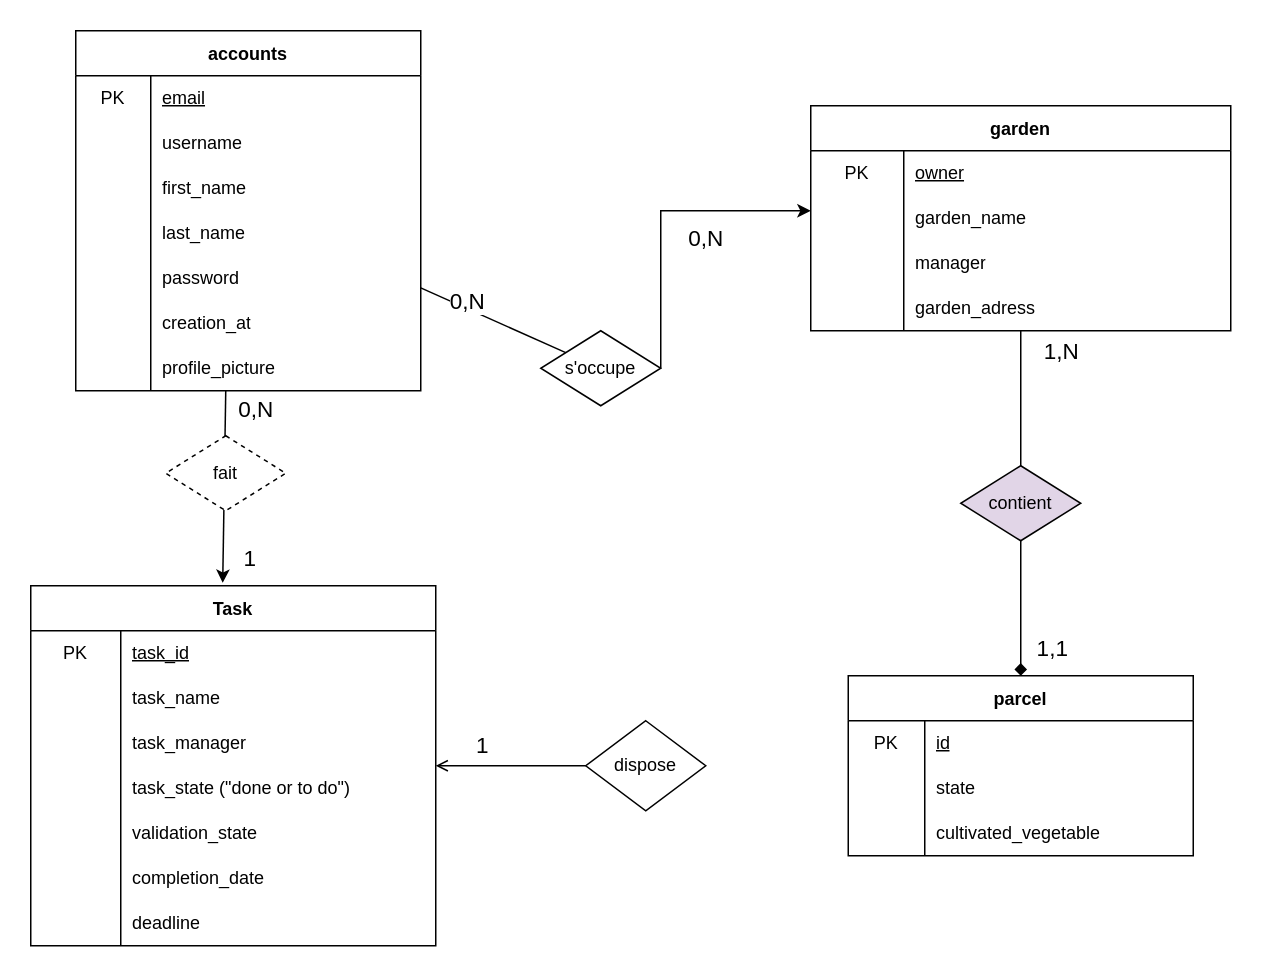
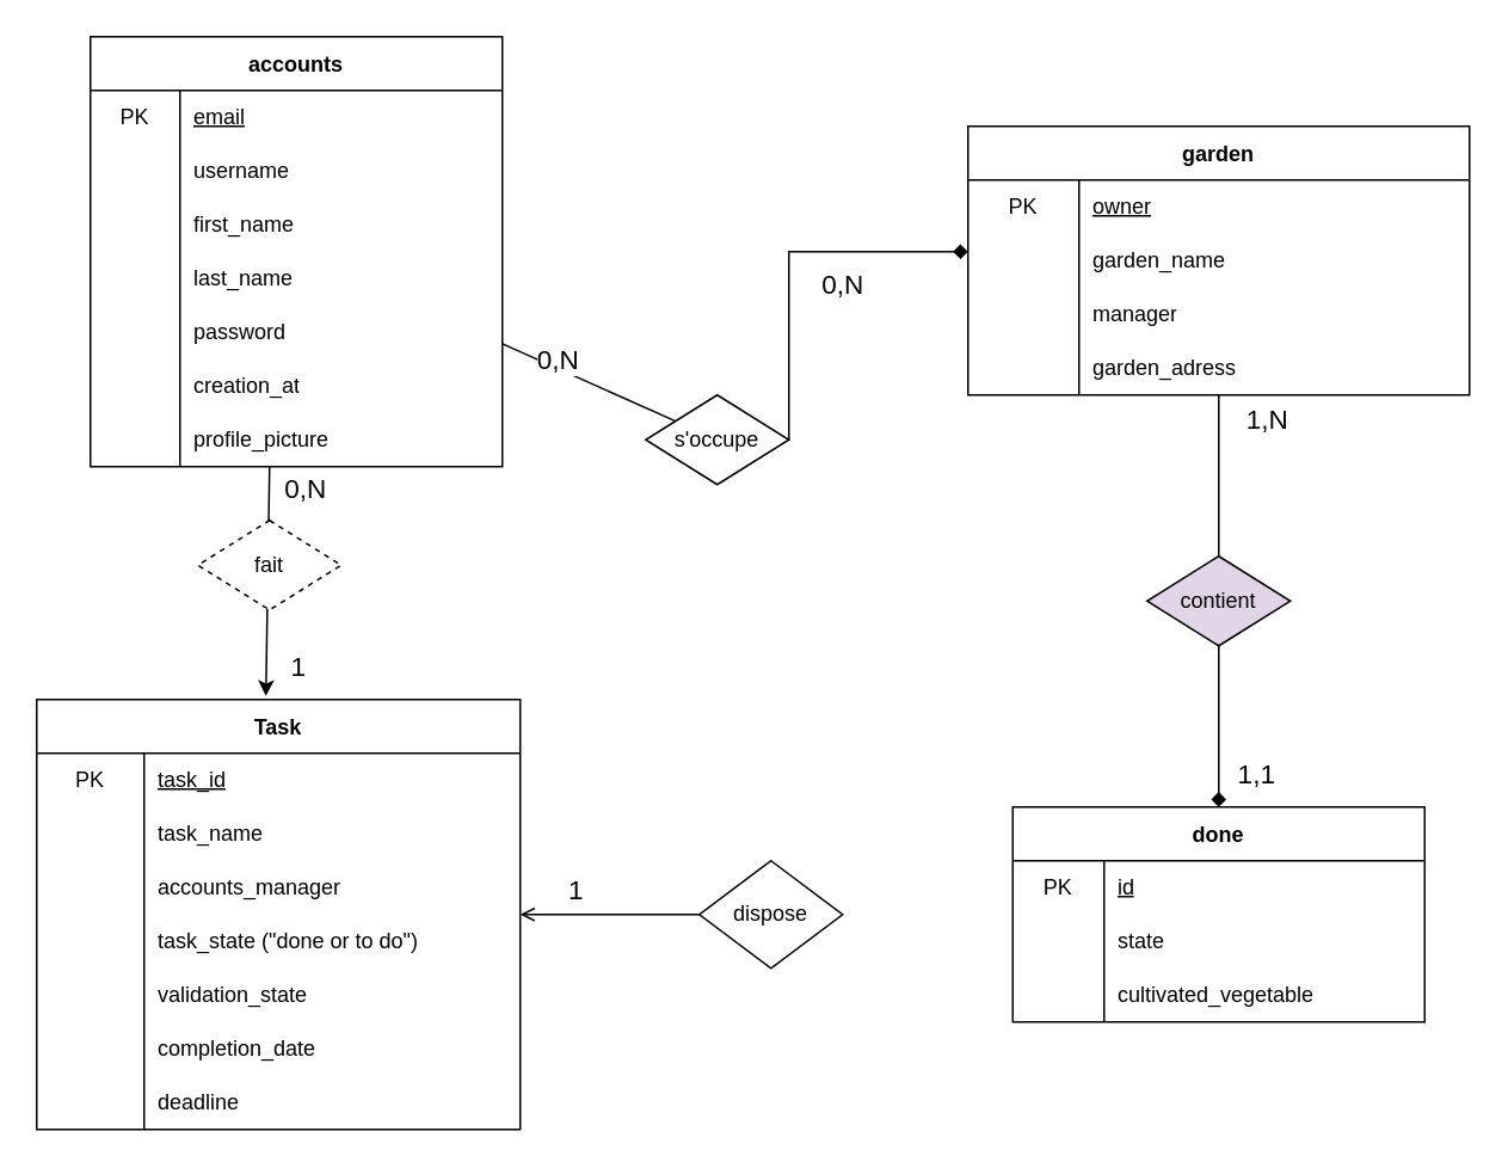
- <mxCell id="54" style="edgeStyle=orthogonalEdgeStyle;rounded=0;orthogonalLoop=1;jettySize=auto;html=1;fontSize=15;endArrow=classic;endFill=1;exitX=1;exitY=0.5;exitDx=0;exitDy=0;" parent="1" source="56" target="26" edge="1"><mxGeometry relative="1" as="geometry"><Array as="points"><mxPoint x="490" y="140" /><mxPoint x="490" y="140" /></Array></mxGeometry></mxCell>
+ <mxCell id="54" style="edgeStyle=orthogonalEdgeStyle;rounded=0;orthogonalLoop=1;jettySize=auto;html=1;fontSize=15;endArrow=diamond;endFill=1;exitX=1;exitY=0.5;exitDx=0;exitDy=0;" parent="1" source="56" target="26" edge="1"><mxGeometry relative="1" as="geometry"><Array as="points"><mxPoint x="490" y="140" /><mxPoint x="490" y="140" /></Array></mxGeometry></mxCell>
- <mxCell id="39" value="parcel" style="shape=table;startSize=30;container=1;collapsible=0;childLayout=tableLayout;fixedRows=1;rowLines=0;fontStyle=1;" parent="1" vertex="1"><mxGeometry x="565" y="450" width="230" height="120" as="geometry" /></mxCell>
+ <mxCell id="39" value="done" style="shape=table;startSize=30;container=1;collapsible=0;childLayout=tableLayout;fixedRows=1;rowLines=0;fontStyle=1;" parent="1" vertex="1"><mxGeometry x="565" y="450" width="230" height="120" as="geometry" /></mxCell>
- <mxCell id="66" value="task_manager" style="shape=partialRectangle;html=1;whiteSpace=wrap;connectable=0;fillColor=none;top=0;left=0;bottom=0;right=0;align=left;spacingLeft=6;overflow=hidden;" parent="64" vertex="1"><mxGeometry x="60" width="210" height="30" as="geometry"><mxRectangle width="210" height="30" as="alternateBounds" /></mxGeometry></mxCell>
+ <mxCell id="66" value="accounts_manager" style="shape=partialRectangle;html=1;whiteSpace=wrap;connectable=0;fillColor=none;top=0;left=0;bottom=0;right=0;align=left;spacingLeft=6;overflow=hidden;" parent="64" vertex="1"><mxGeometry x="60" width="210" height="30" as="geometry"><mxRectangle width="210" height="30" as="alternateBounds" /></mxGeometry></mxCell>
